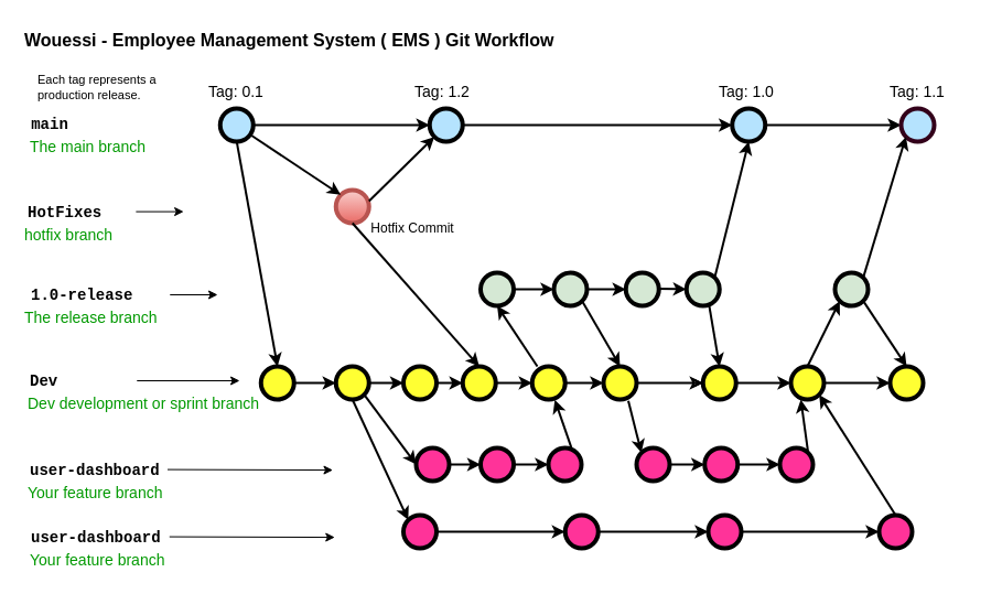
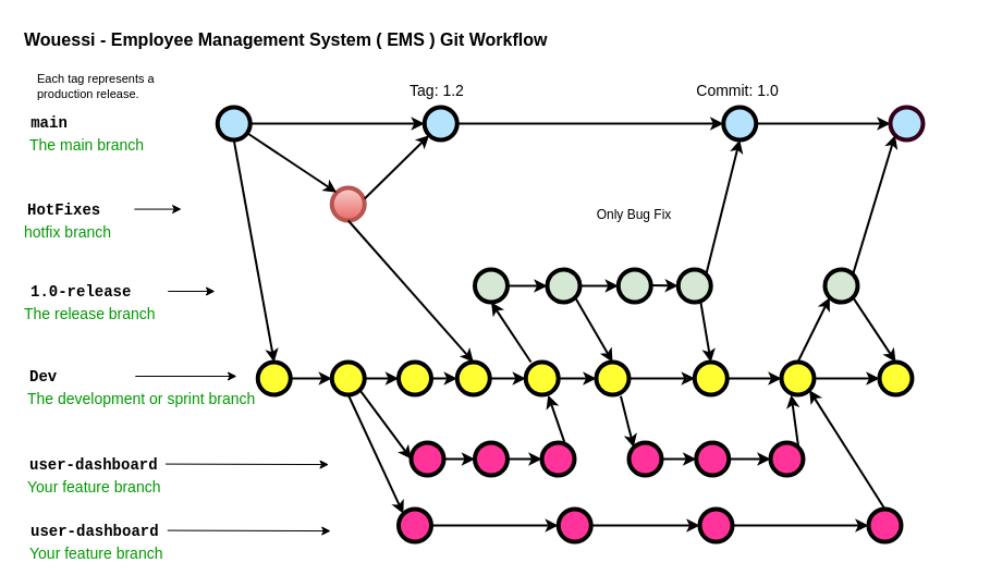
- <mxCell id="31" value="Tag: 0.1" style="text;html=1;strokeColor=none;fillColor=none;align=center;verticalAlign=middle;whiteSpace=wrap;overflow=hidden;fontSize=14;" parent="1" vertex="1"><mxGeometry x="179.25" y="72" width="70" height="20" as="geometry" /></mxCell>
- <mxCell id="30" value="Tag: 1.0" style="text;html=1;strokeColor=none;fillColor=none;align=center;verticalAlign=middle;whiteSpace=wrap;overflow=hidden;fontSize=14;" parent="1" vertex="1"><mxGeometry x="622.25" y="72" width="110" height="20" as="geometry" /></mxCell>
+ <mxCell id="30" value="Commit: 1.0" style="text;html=1;strokeColor=none;fillColor=none;align=center;verticalAlign=middle;whiteSpace=wrap;overflow=hidden;fontSize=14;" parent="1" vertex="1"><mxGeometry x="622.25" y="72" width="110" height="20" as="geometry" /></mxCell>
- <mxCell id="33" value="Tag: 1.1" style="text;html=1;strokeColor=none;fillColor=none;align=center;verticalAlign=middle;whiteSpace=wrap;overflow=hidden;fontSize=14;" parent="1" vertex="1"><mxGeometry x="777" y="72" width="110" height="20" as="geometry" /></mxCell>
+ <mxCell id="67" value="Only Bug Fix" style="text;html=1;strokeColor=none;fillColor=none;align=center;verticalAlign=middle;whiteSpace=wrap;overflow=hidden;" vertex="1" parent="1"><mxGeometry x="542.25" y="182" width="80" height="30" as="geometry" /></mxCell>
- <mxCell id="2" value="Hotfix Commit" style="text;html=1;strokeColor=none;fillColor=none;align=center;verticalAlign=middle;whiteSpace=wrap;overflow=hidden;" parent="1" vertex="1"><mxGeometry x="334.25" y="192" width="80" height="30" as="geometry" /></mxCell>
- <mxCell id="23" value="Dev development or sprint branch" style="text;html=1;strokeColor=none;fillColor=none;align=left;verticalAlign=middle;whiteSpace=wrap;overflow=hidden;fontSize=14;fontStyle=0;fontColor=#009900;" parent="1" vertex="1"><mxGeometry x="22.75" y="355" width="240" height="20" as="geometry" /></mxCell>
+ <mxCell id="23" value="The development or sprint branch" style="text;html=1;strokeColor=none;fillColor=none;align=left;verticalAlign=middle;whiteSpace=wrap;overflow=hidden;fontSize=14;fontStyle=0;fontColor=#009900;" parent="1" vertex="1"><mxGeometry x="22.75" y="355" width="240" height="20" as="geometry" /></mxCell>
